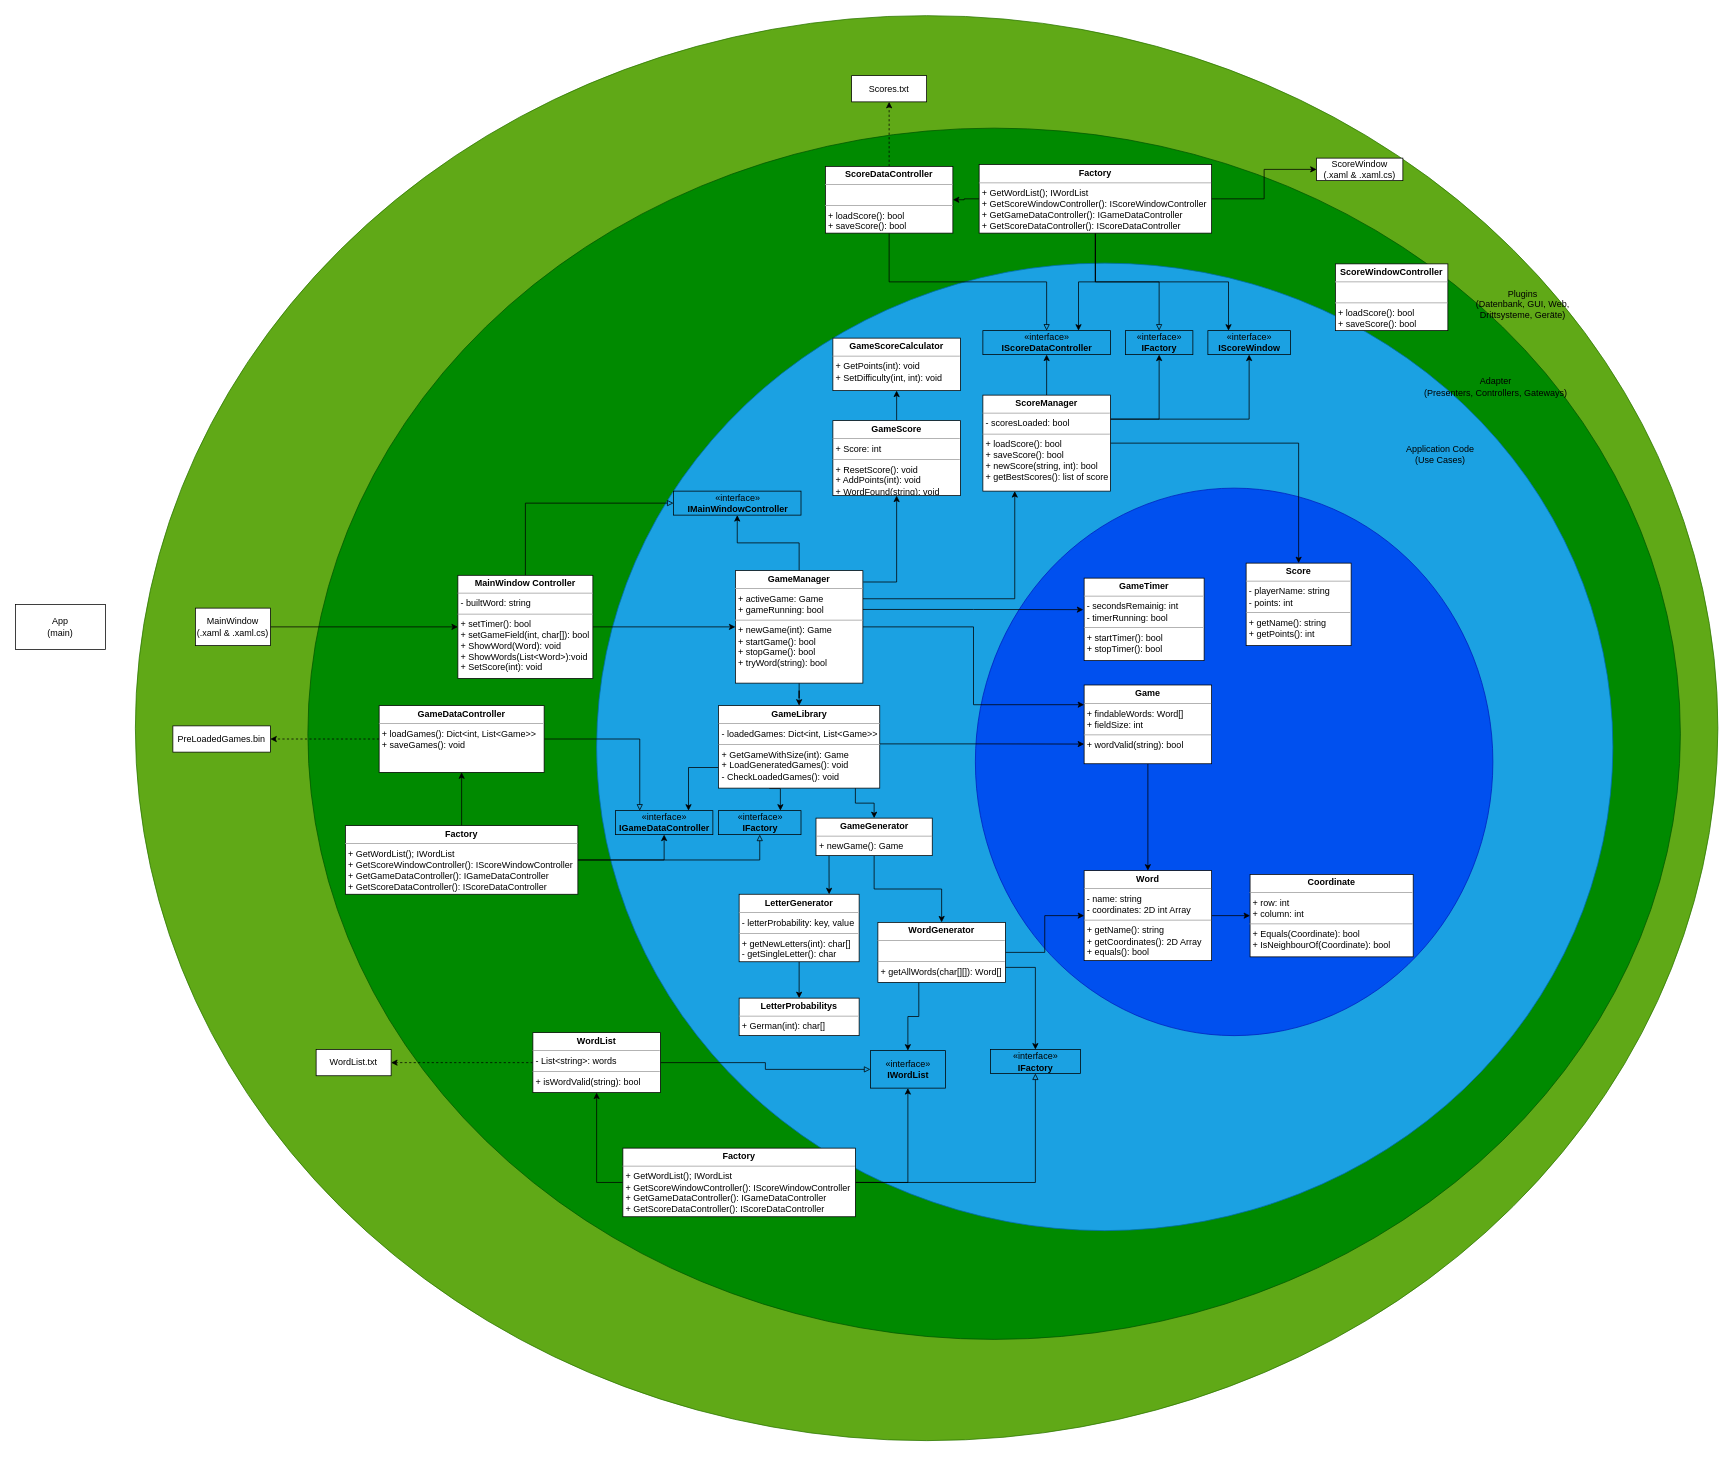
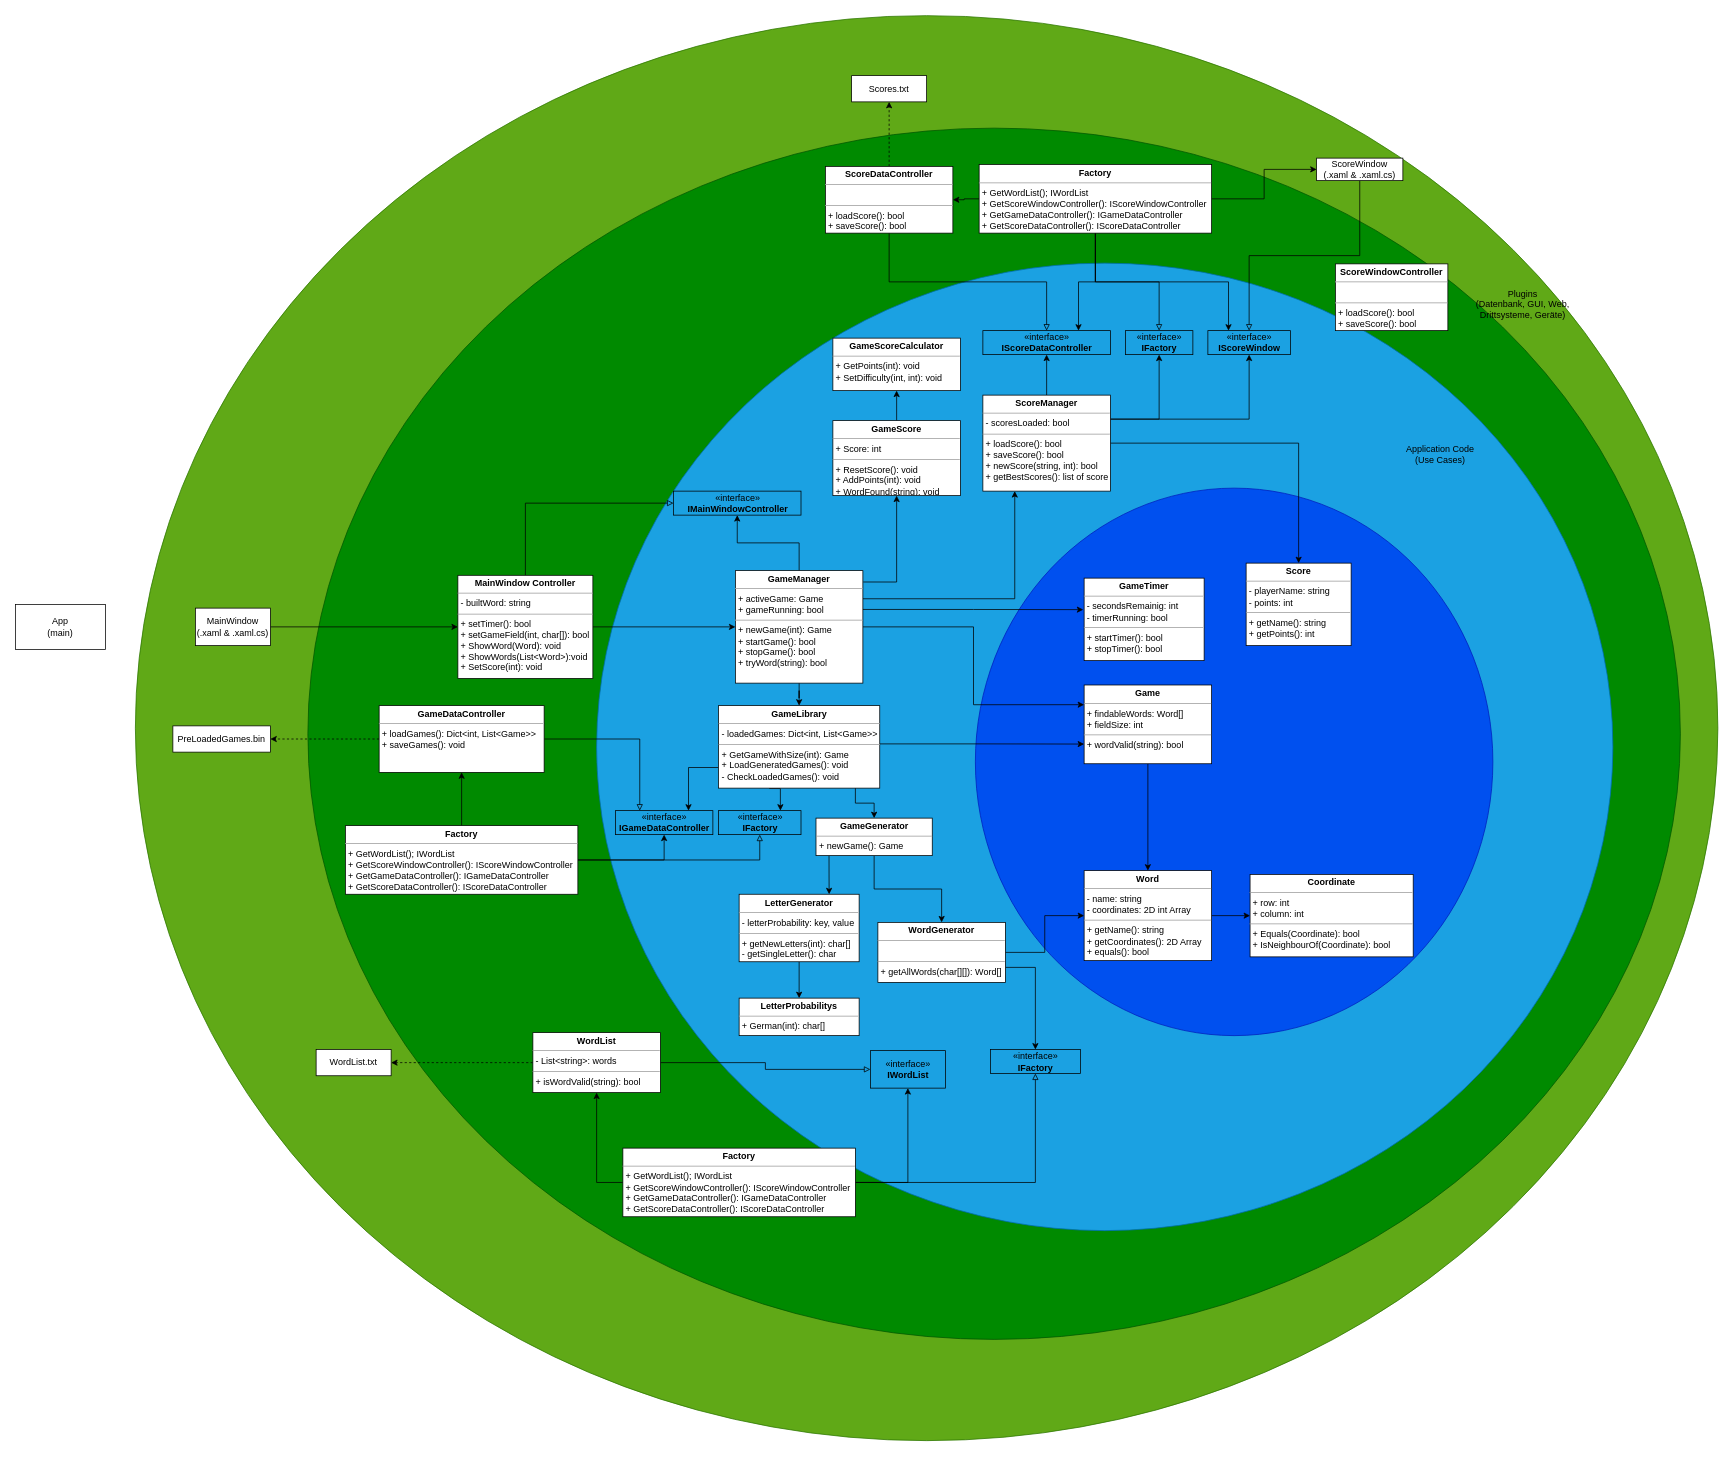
+ <mxCell id="55" style="edgeStyle=orthogonalEdgeStyle;rounded=0;orthogonalLoop=1;jettySize=auto;html=1;entryX=0.5;entryY=0;entryDx=0;entryDy=0;exitX=0.5;exitY=1;exitDx=0;exitDy=0;endArrow=block;endFill=0;" parent="1" source="56" target="64" edge="1"><mxGeometry relative="1" as="geometry" /></mxCell>
- <mxCell id="7" value="Adapter&lt;br&gt;(Presenters, Controllers, Gateways)" style="text;html=1;strokeColor=none;fillColor=none;align=center;verticalAlign=middle;whiteSpace=wrap;rounded=0;" parent="1" vertex="1"><mxGeometry x="1883.75" y="500" width="220" height="30" as="geometry" /></mxCell>
- <mxCell id="45" style="edgeStyle=orthogonalEdgeStyle;rounded=0;orthogonalLoop=1;jettySize=auto;html=1;entryX=0.5;entryY=0;entryDx=0;entryDy=0;endArrow=classic;endFill=1;exitX=0.321;exitY=0.989;exitDx=0;exitDy=0;exitPerimeter=0;" parent="1" source="46" target="37" edge="1"><mxGeometry relative="1" as="geometry" /></mxCell>
